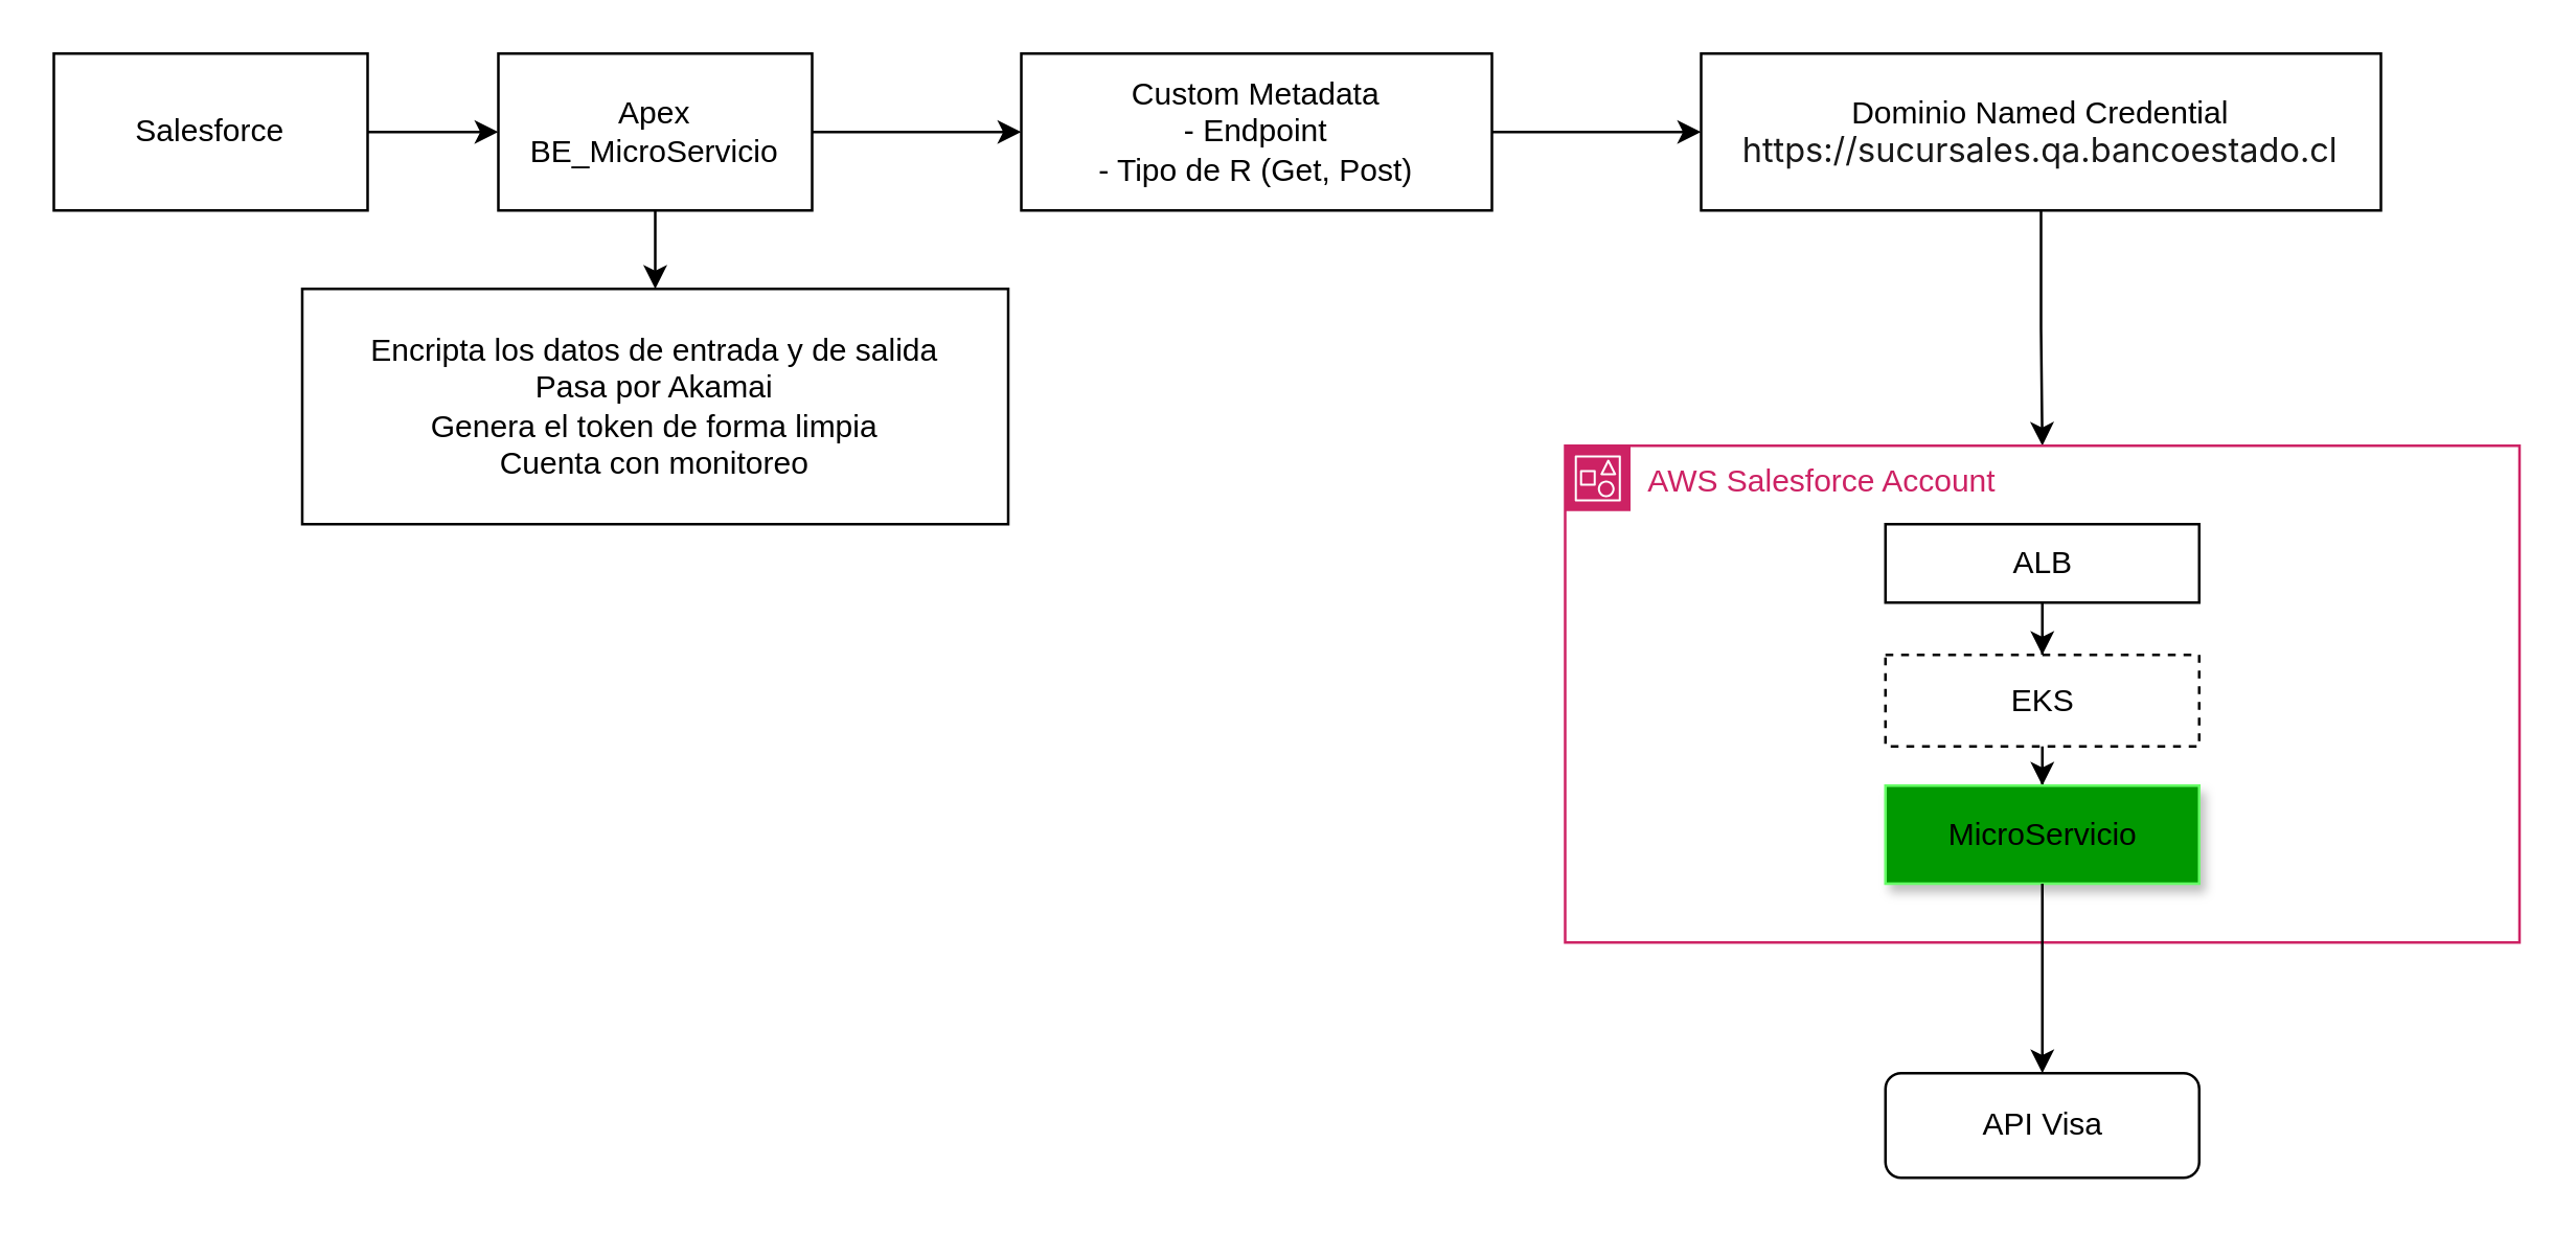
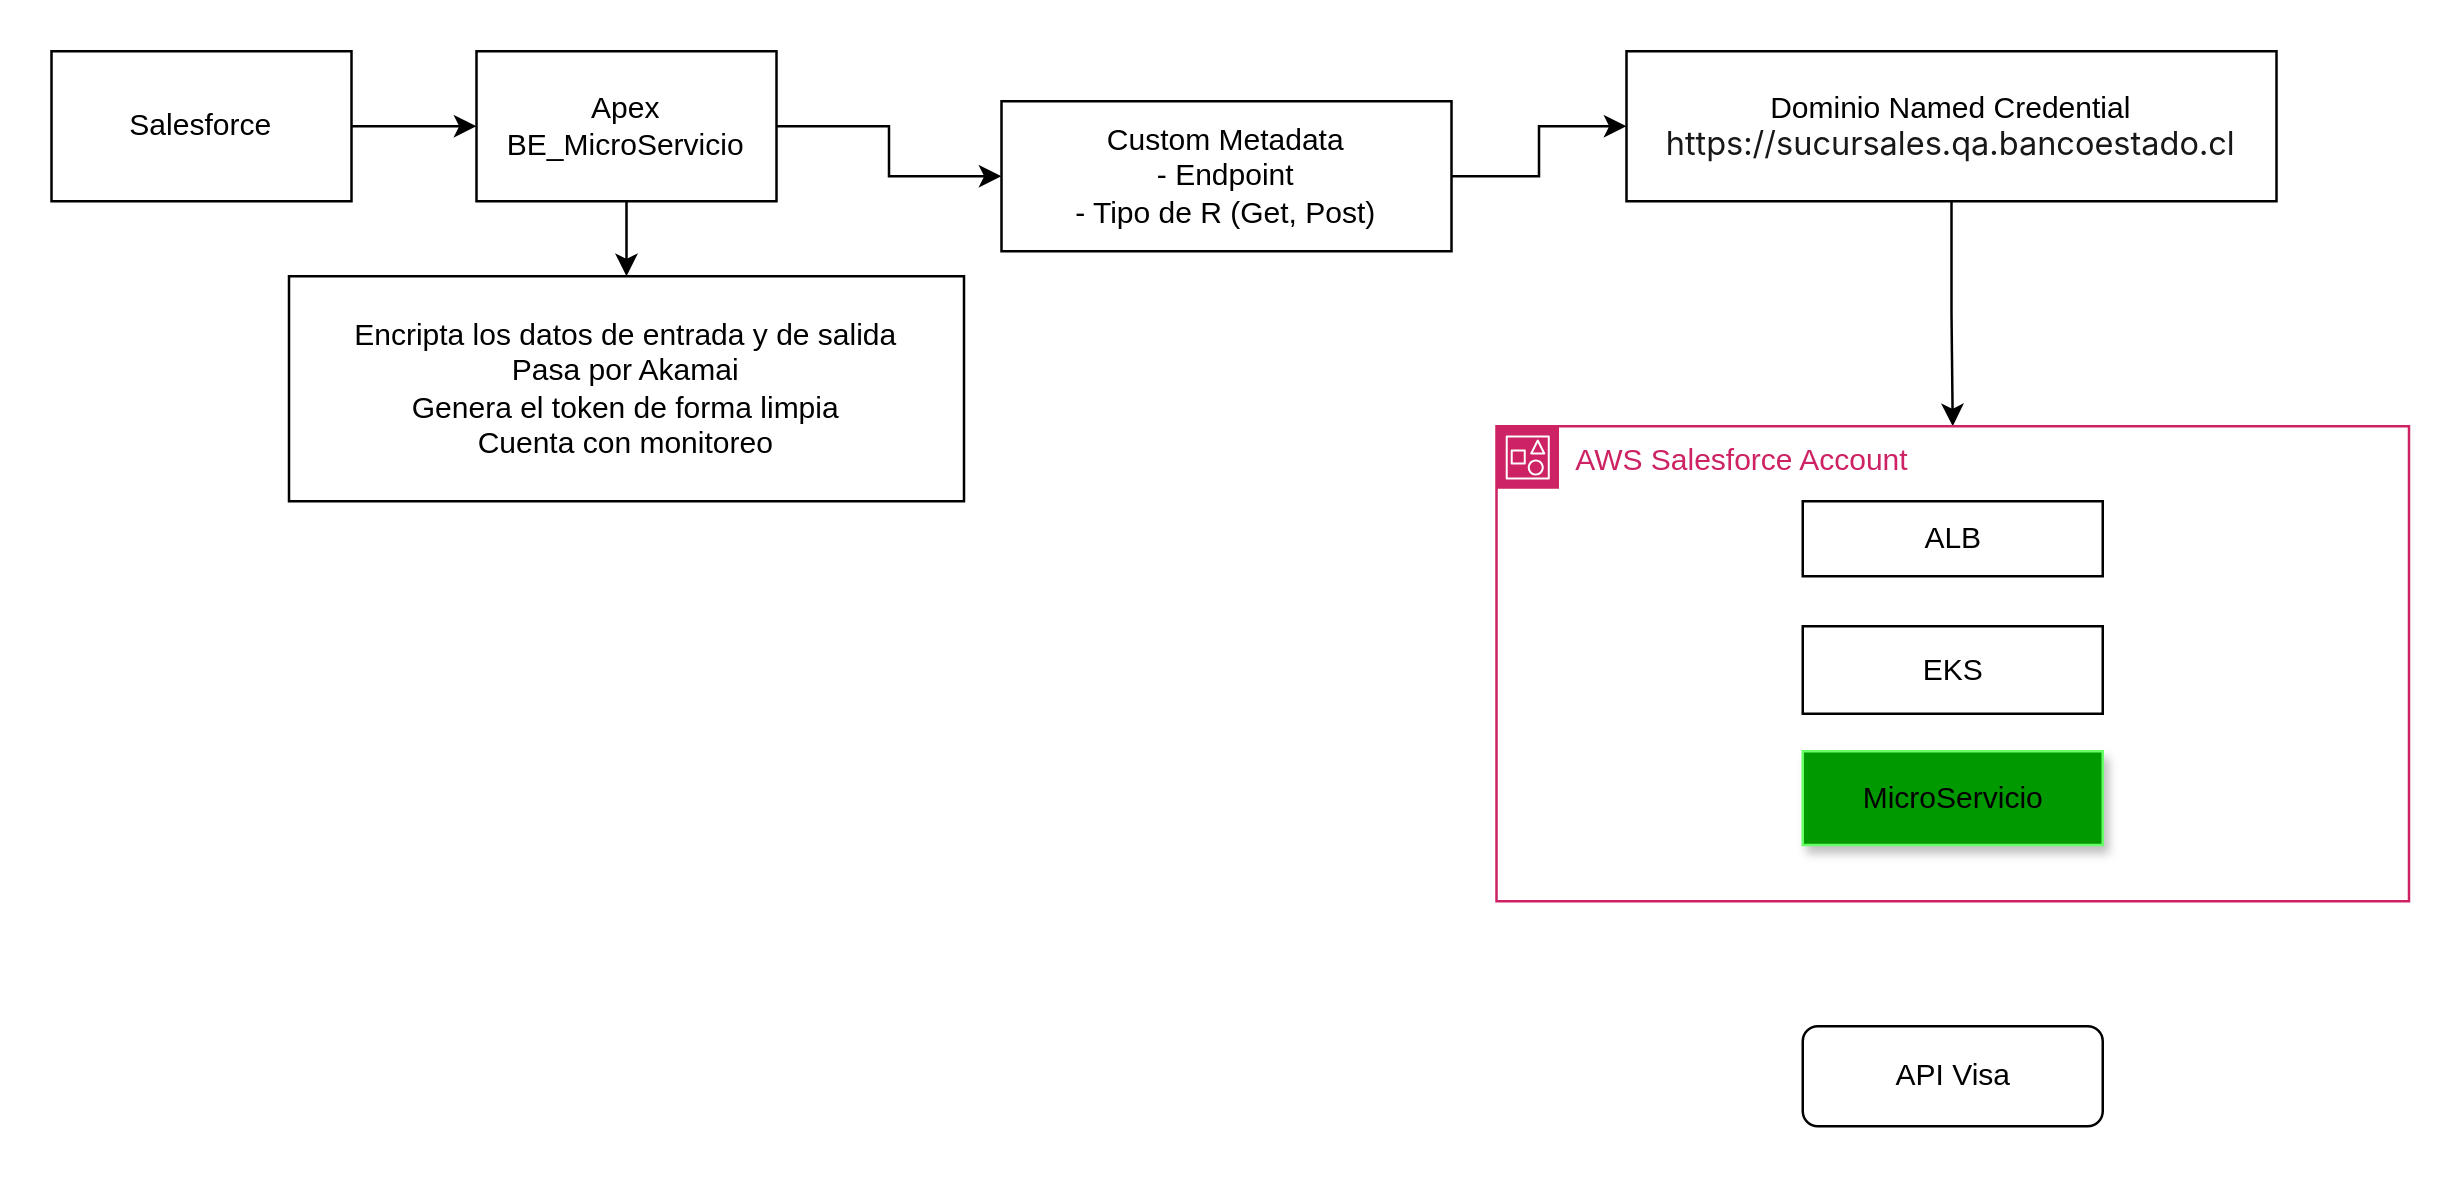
- <mxCell id="8" value="Custom Metadata&lt;div&gt;- Endpoint&lt;/div&gt;&lt;div&gt;- Tipo de R (Get, Post)&lt;/div&gt;" style="rounded=0;whiteSpace=wrap;html=1;" vertex="1" parent="1"><mxGeometry x="390" y="20" width="180" height="60" as="geometry" /></mxCell>
+ <mxCell id="8" value="Custom Metadata&lt;div&gt;- Endpoint&lt;/div&gt;&lt;div&gt;- Tipo de R (Get, Post)&lt;/div&gt;" style="rounded=0;whiteSpace=wrap;html=1;" vertex="1" parent="1"><mxGeometry x="400" y="40" width="180" height="60" as="geometry" /></mxCell>
- <mxCell id="12" value="" style="edgeStyle=orthogonalEdgeStyle;rounded=0;orthogonalLoop=1;jettySize=auto;html=1;" edge="1" parent="11" source="13" target="15"><mxGeometry relative="1" as="geometry" /></mxCell>
- <mxCell id="15" value="EKS" style="whiteSpace=wrap;html=1;rounded=0;dashed=1;" vertex="1" parent="11"><mxGeometry x="122.5" y="80" width="120" height="35" as="geometry" /></mxCell>
+ <mxCell id="15" value="EKS" style="whiteSpace=wrap;html=1;rounded=0;" vertex="1" parent="11"><mxGeometry x="122.5" y="80" width="120" height="35" as="geometry" /></mxCell>
- <mxCell id="14" value="" style="edgeStyle=orthogonalEdgeStyle;rounded=0;orthogonalLoop=1;jettySize=auto;html=1;" edge="1" parent="11" source="15" target="16"><mxGeometry relative="1" as="geometry" /></mxCell>
- <mxCell id="18" style="edgeStyle=orthogonalEdgeStyle;rounded=0;orthogonalLoop=1;jettySize=auto;html=1;entryX=0.5;entryY=0;entryDx=0;entryDy=0;" edge="1" parent="1" source="16" target="17"><mxGeometry relative="1" as="geometry" /></mxCell>
